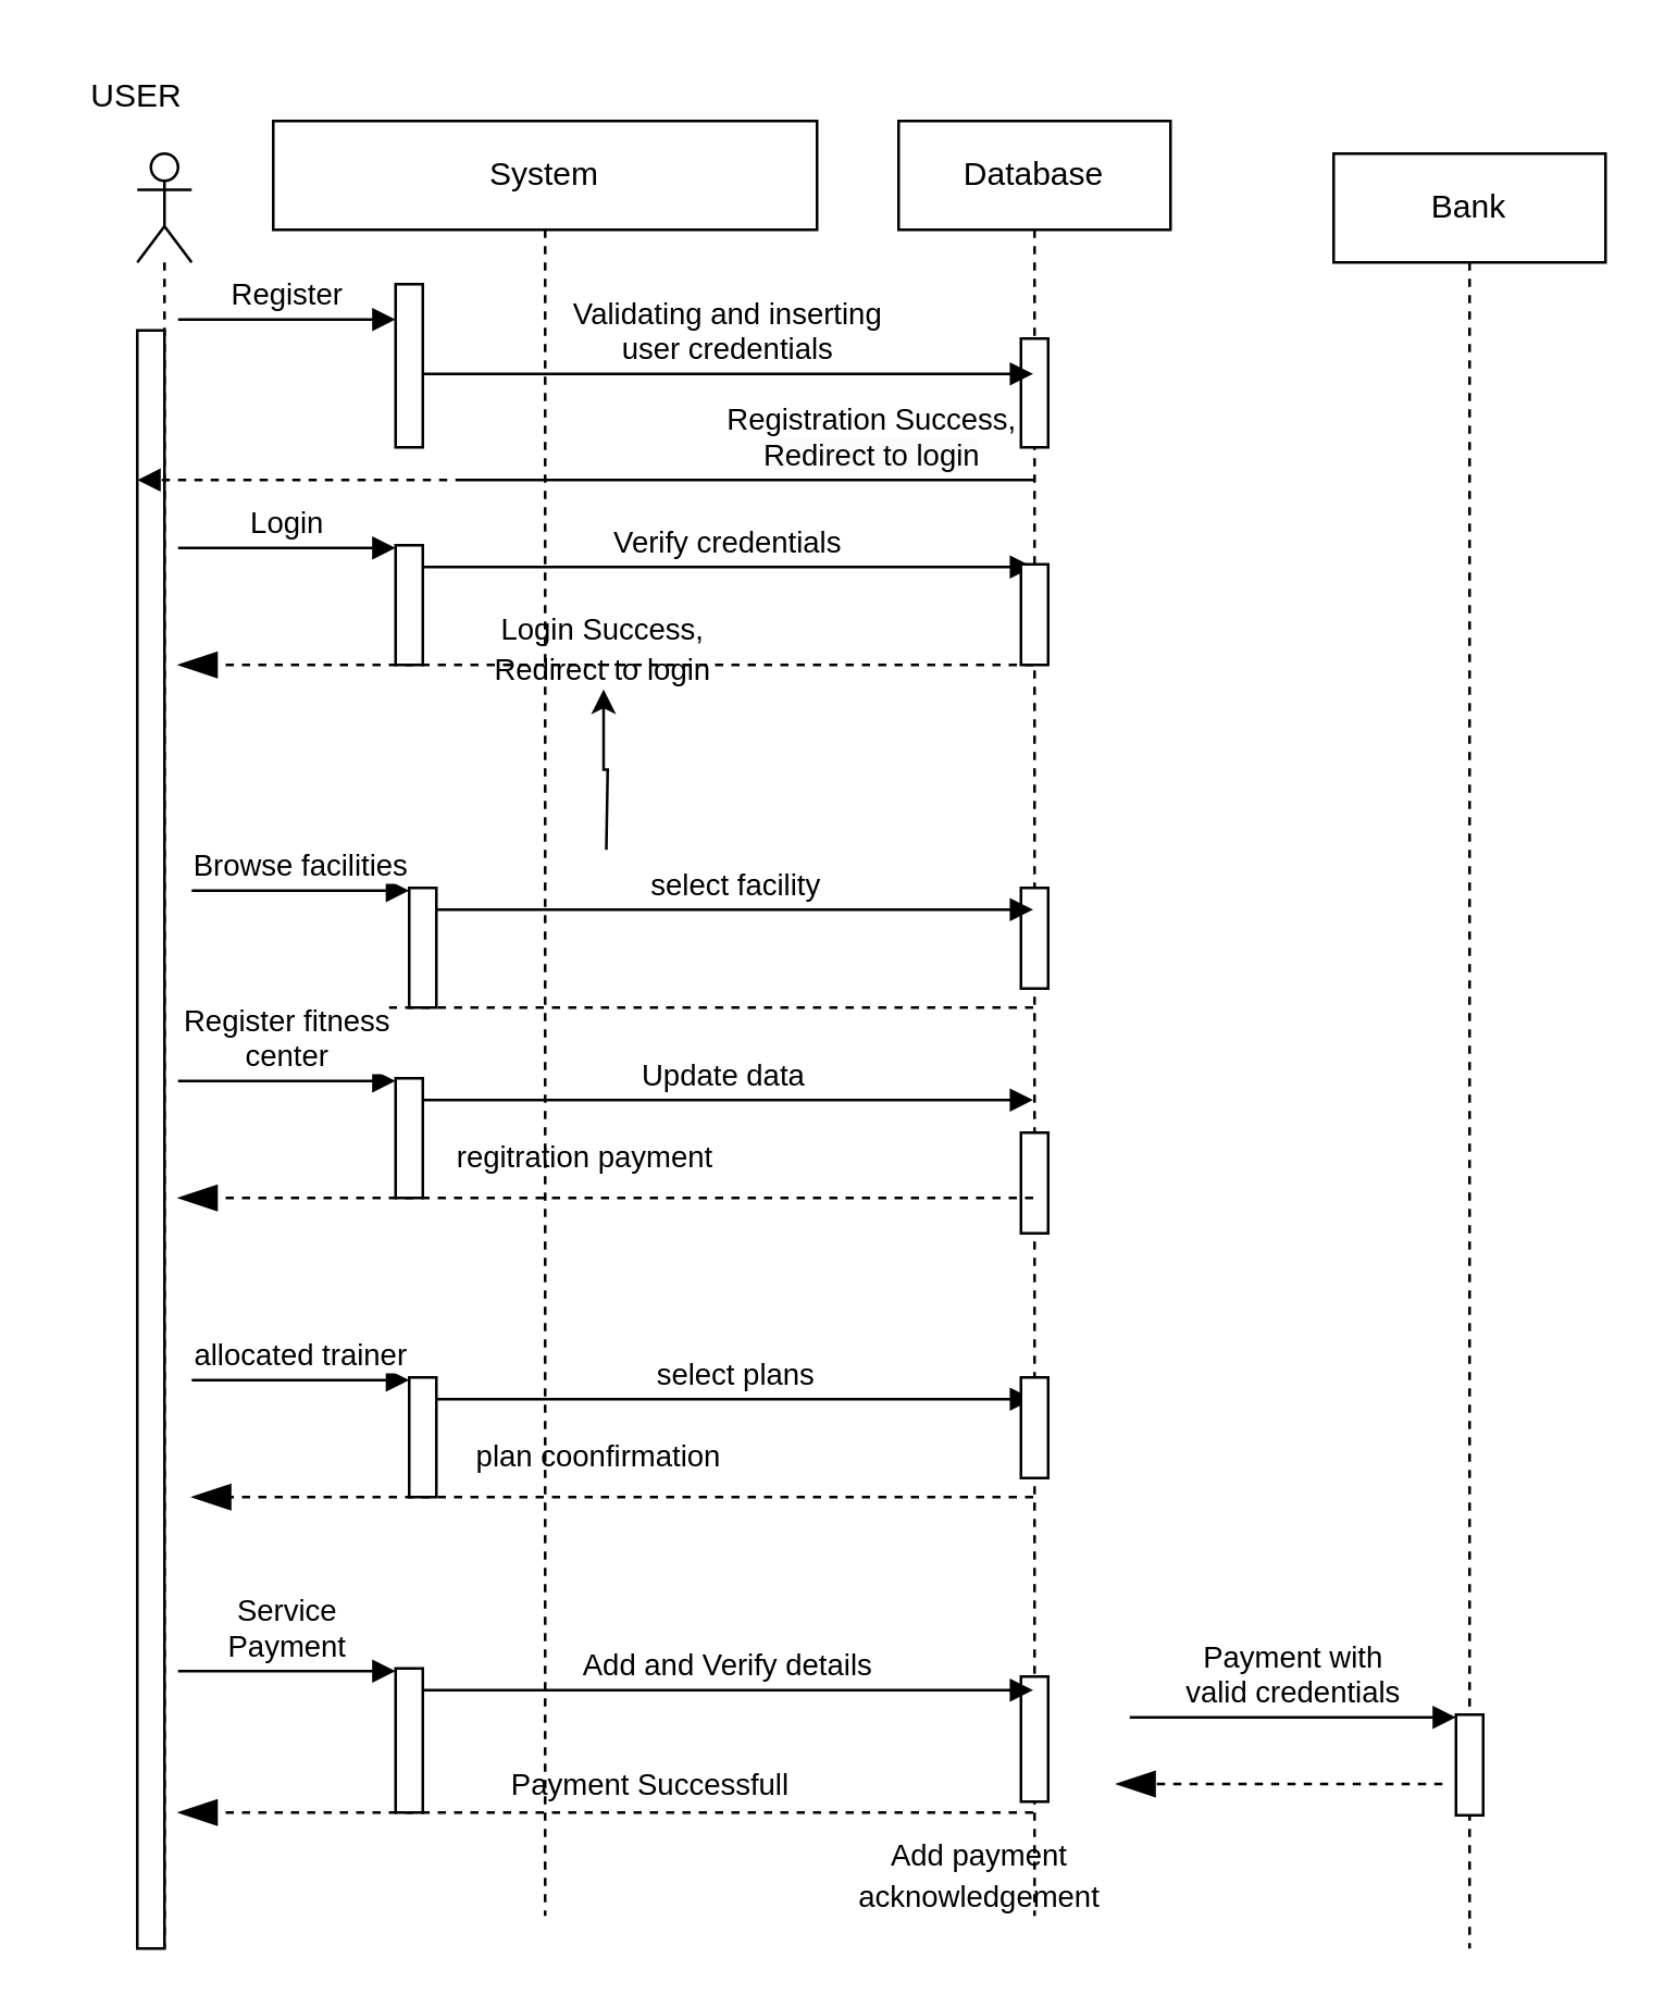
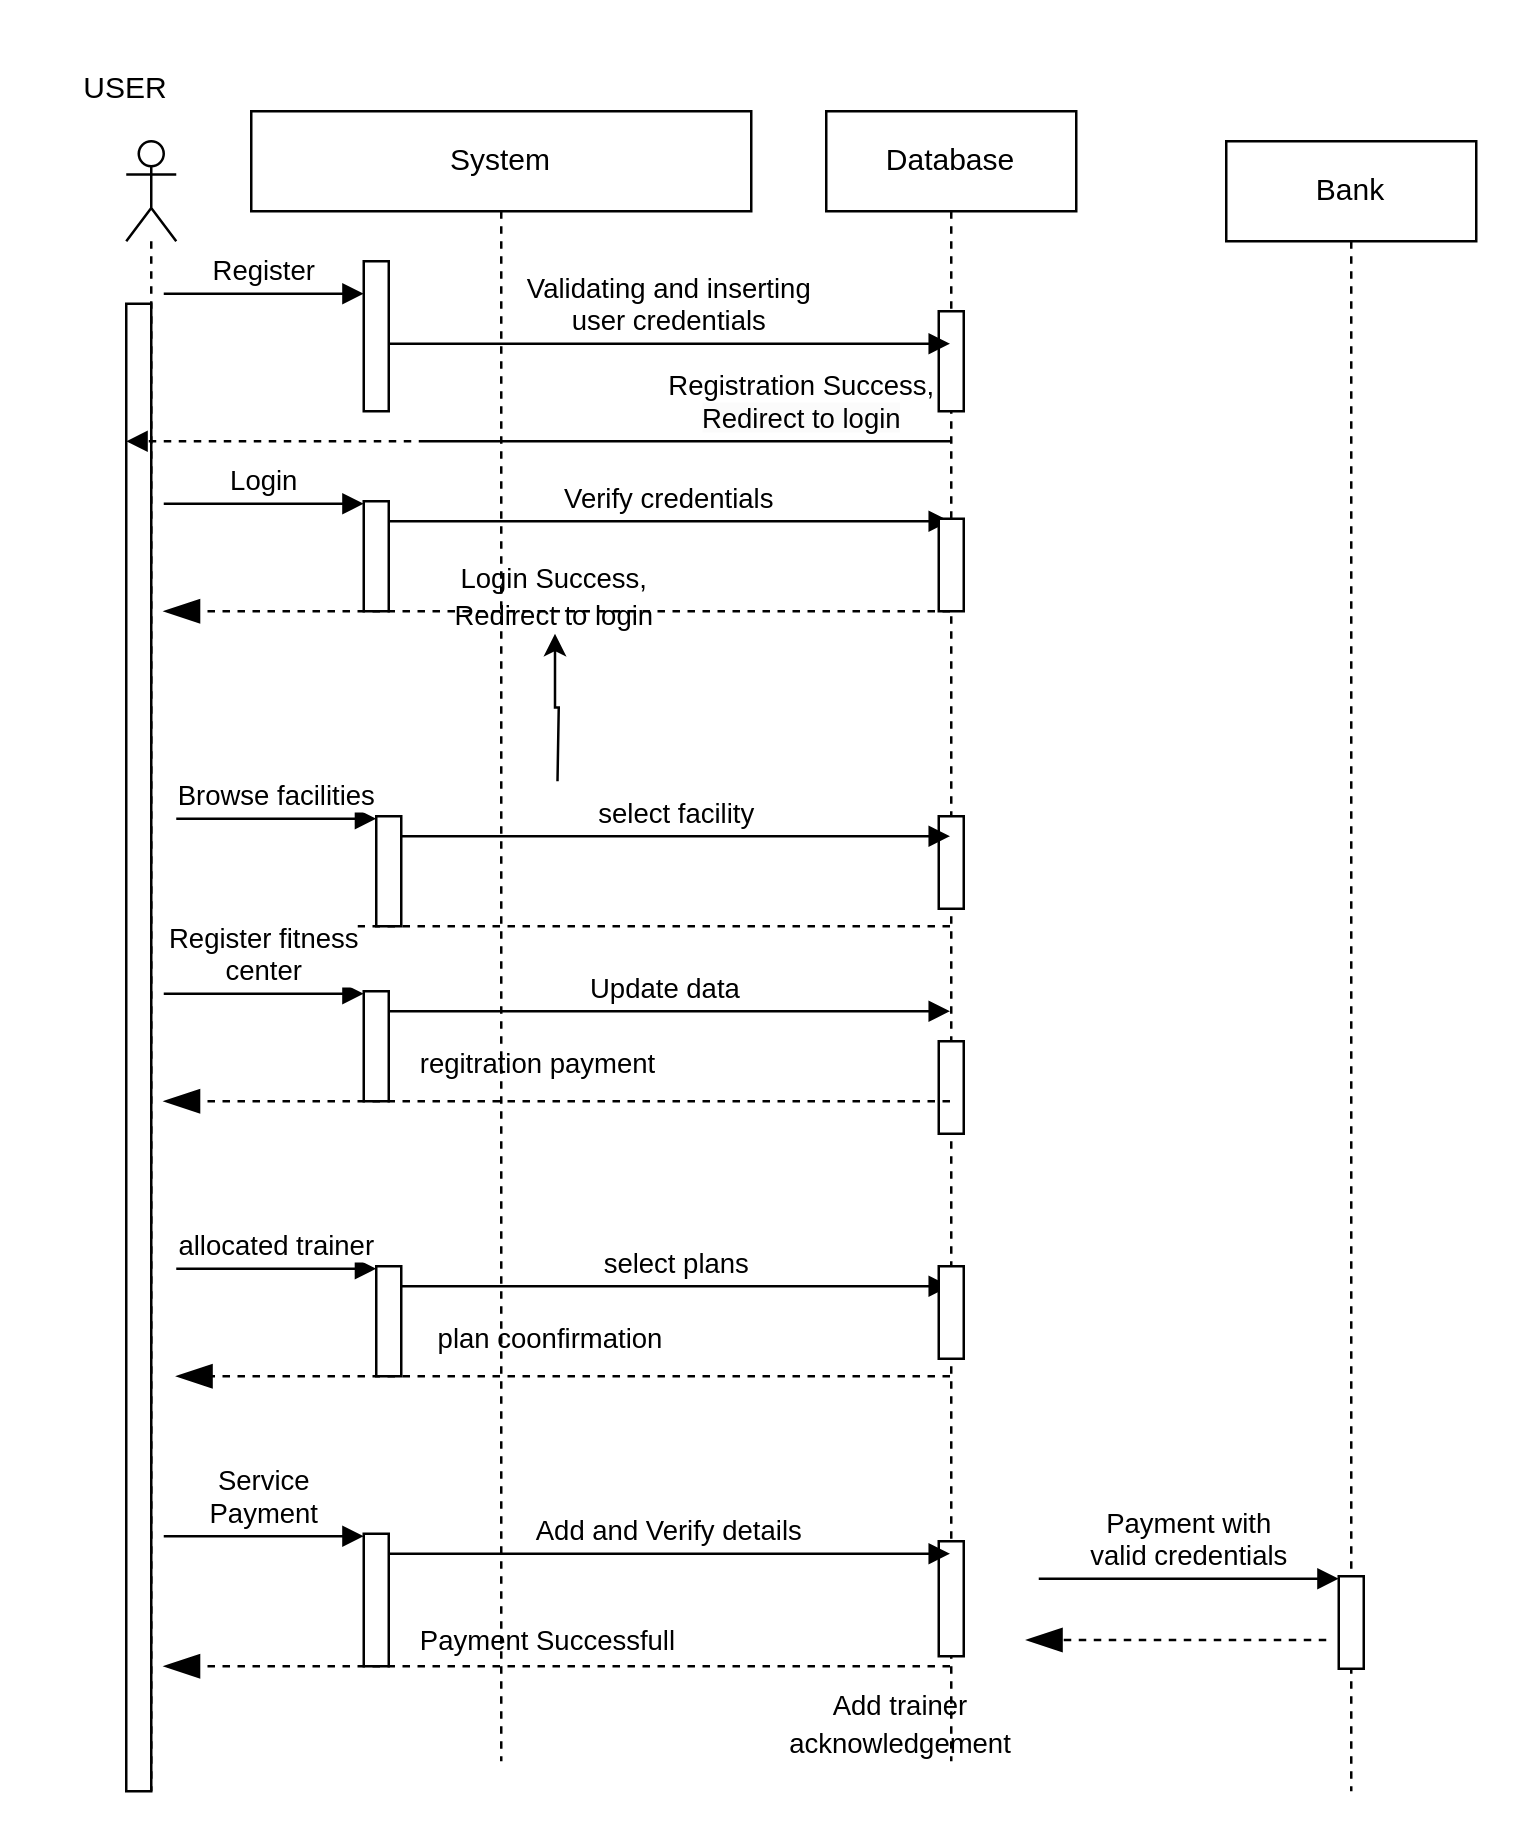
- <mxCell id="35" value="&lt;span style=&quot;font-size: 11px;&quot;&gt;Payment Successfull&lt;/span&gt;" style="text;strokeColor=none;align=center;fillColor=none;html=1;verticalAlign=middle;whiteSpace=wrap;rounded=0;" parent="1" vertex="1"><mxGeometry x="184" y="641" width="110" height="30" as="geometry" /></mxCell>
+ <mxCell id="35" value="&lt;span style=&quot;font-size: 11px;&quot;&gt;Payment Successfull&lt;/span&gt;" style="text;strokeColor=none;align=center;fillColor=none;html=1;verticalAlign=middle;whiteSpace=wrap;rounded=0;" parent="1" vertex="1"><mxGeometry x="164" y="641" width="110" height="30" as="geometry" /></mxCell>
- <mxCell id="37" value="&lt;span style=&quot;font-size: 11px;&quot;&gt;Add payment acknowledgement&lt;/span&gt;" style="text;strokeColor=none;align=center;fillColor=none;html=1;verticalAlign=middle;whiteSpace=wrap;rounded=0;" parent="1" vertex="1"><mxGeometry x="305" y="674" width="110" height="30" as="geometry" /></mxCell>
+ <mxCell id="37" value="&lt;span style=&quot;font-size: 11px;&quot;&gt;Add trainer acknowledgement&lt;/span&gt;" style="text;strokeColor=none;align=center;fillColor=none;html=1;verticalAlign=middle;whiteSpace=wrap;rounded=0;" parent="1" vertex="1"><mxGeometry x="305" y="674" width="110" height="30" as="geometry" /></mxCell>
